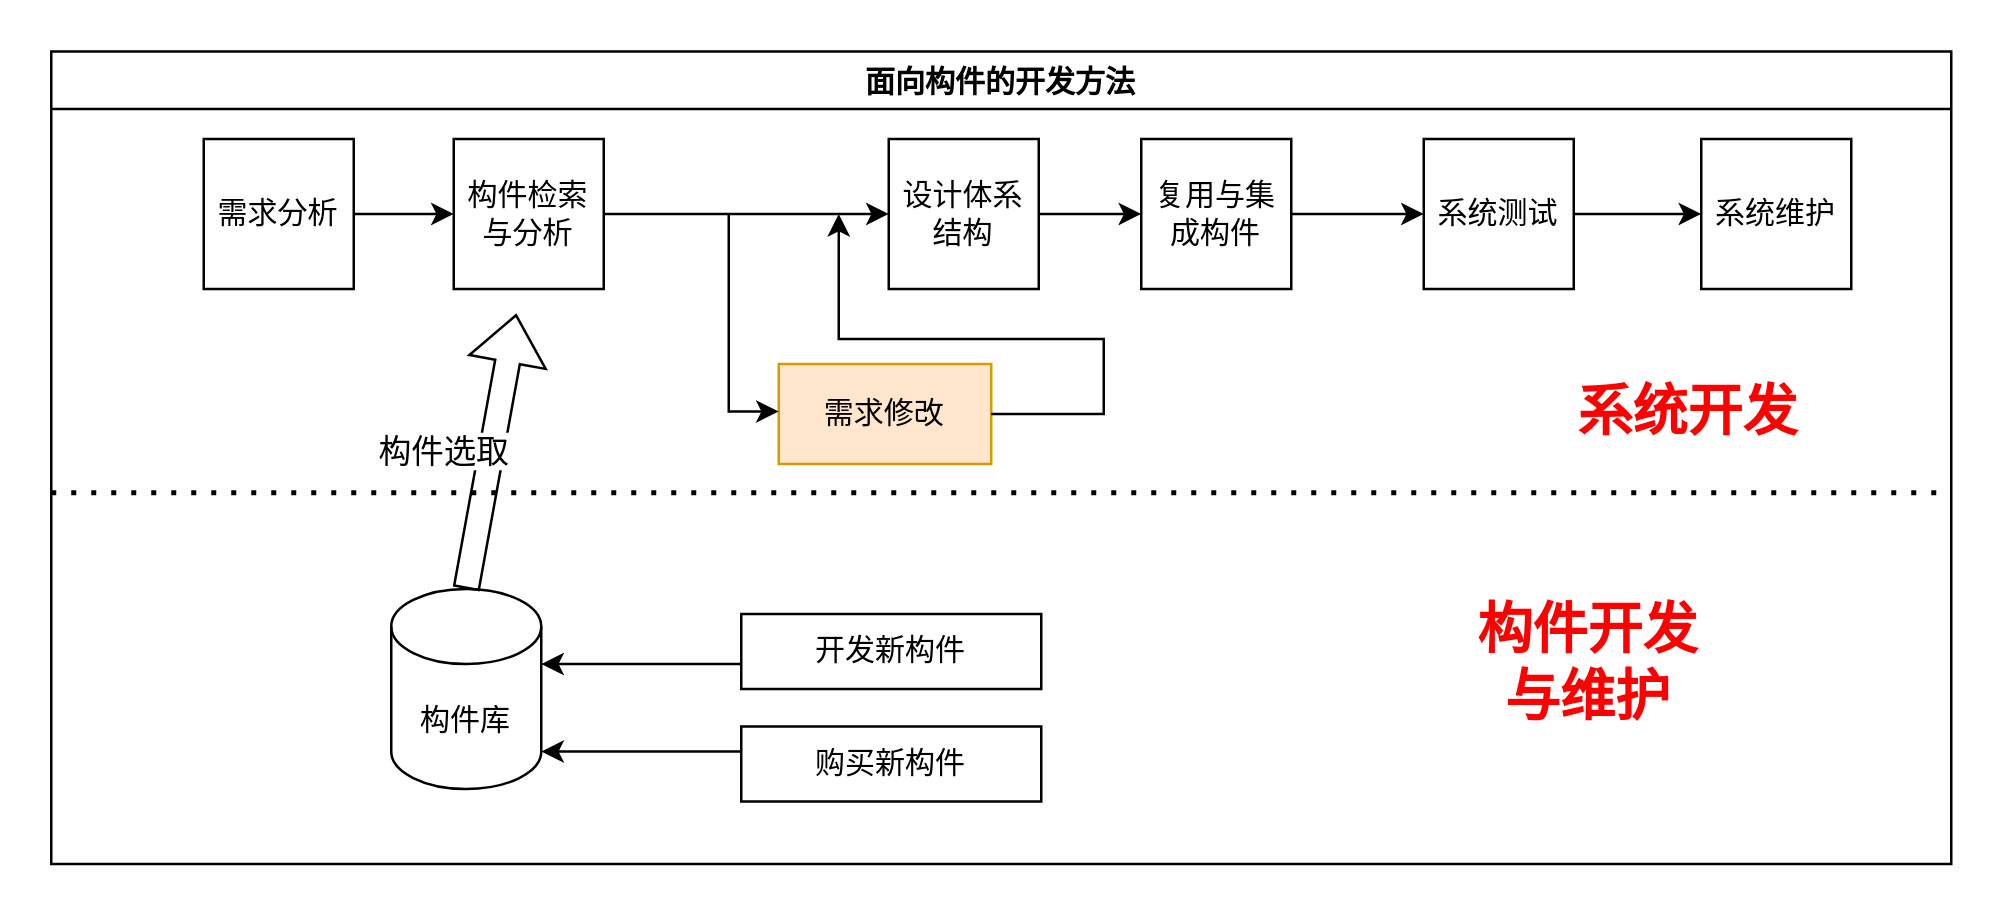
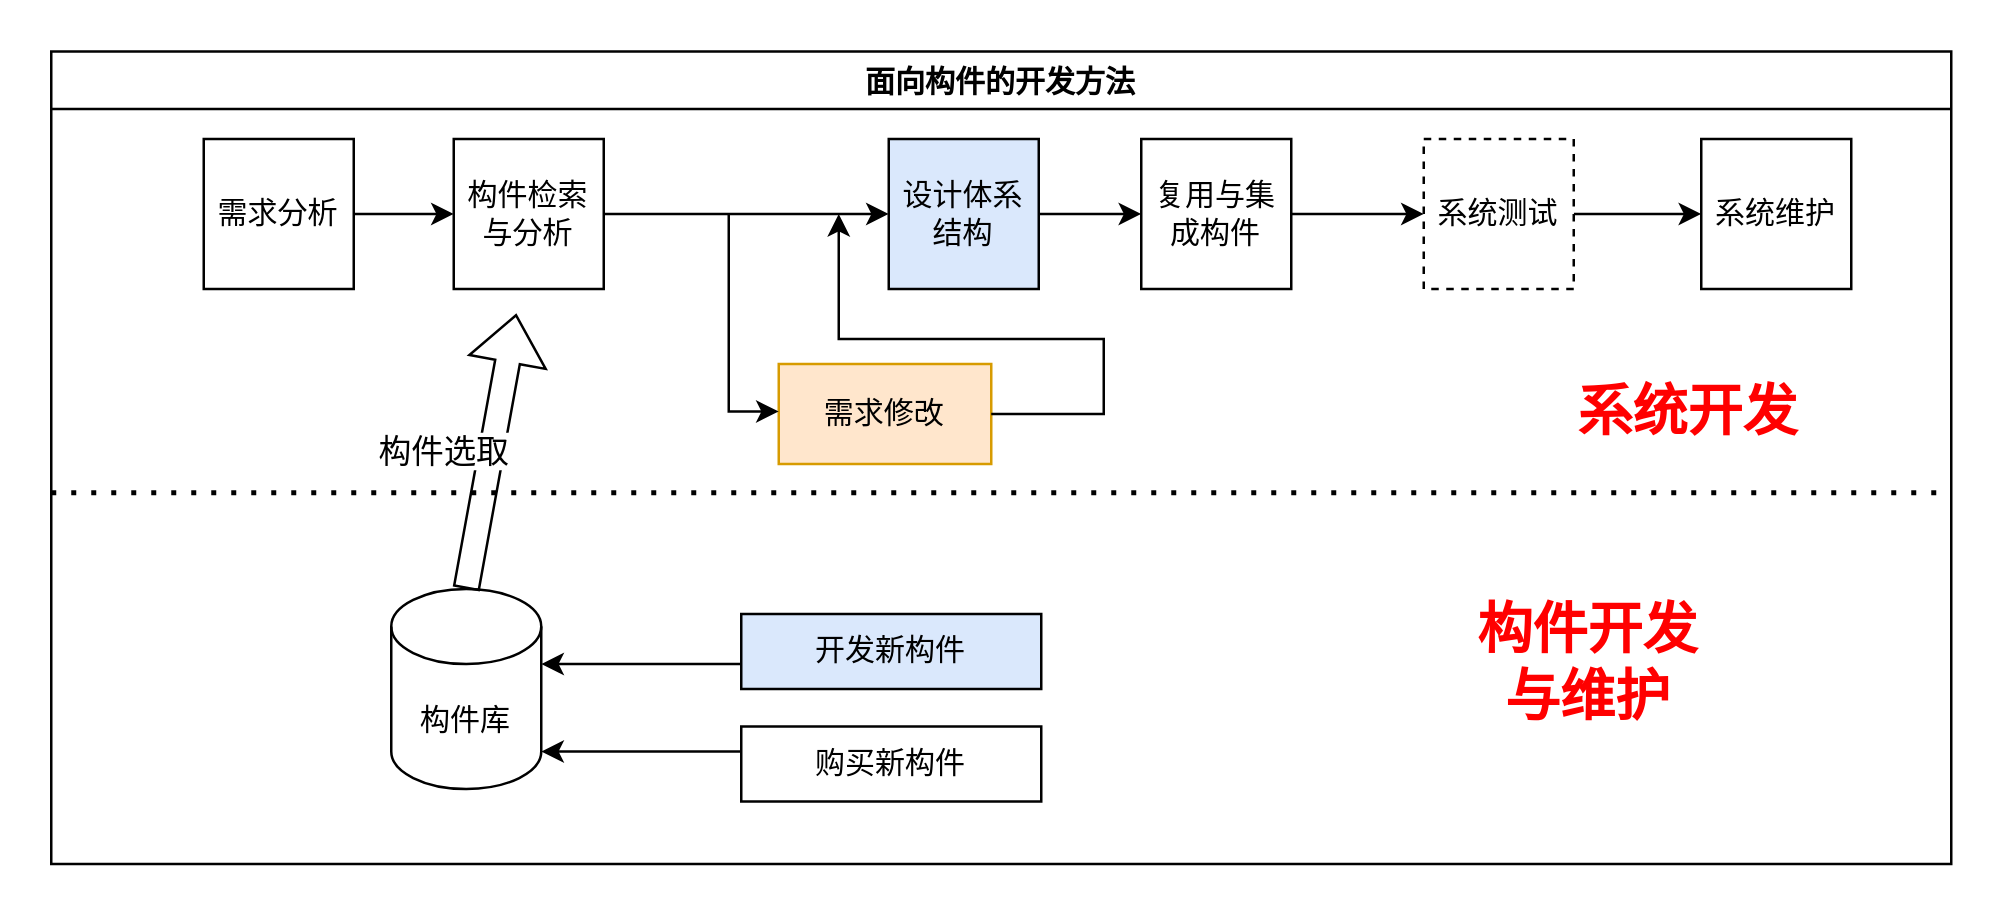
- <mxCell id="7" value="设计体系结构" style="whiteSpace=wrap;html=1;aspect=fixed;" vertex="1" parent="1"><mxGeometry x="355" y="55" width="60" height="60" as="geometry" /></mxCell>
+ <mxCell id="7" value="设计体系结构" style="whiteSpace=wrap;html=1;aspect=fixed;fillColor=#dae8fc;" vertex="1" parent="1"><mxGeometry x="355" y="55" width="60" height="60" as="geometry" /></mxCell>
- <mxCell id="11" value="系统测试" style="whiteSpace=wrap;html=1;aspect=fixed;" vertex="1" parent="1"><mxGeometry x="569" y="55" width="60" height="60" as="geometry" /></mxCell>
+ <mxCell id="11" value="系统测试" style="whiteSpace=wrap;html=1;aspect=fixed;dashed=1;" vertex="1" parent="1"><mxGeometry x="569" y="55" width="60" height="60" as="geometry" /></mxCell>
- <mxCell id="21" value="开发新构件" style="rounded=0;whiteSpace=wrap;html=1;" vertex="1" parent="16"><mxGeometry x="276" y="225" width="120" height="30" as="geometry" /></mxCell>
+ <mxCell id="21" value="开发新构件" style="rounded=0;whiteSpace=wrap;html=1;fillColor=#dae8fc;" vertex="1" parent="16"><mxGeometry x="276" y="225" width="120" height="30" as="geometry" /></mxCell>
